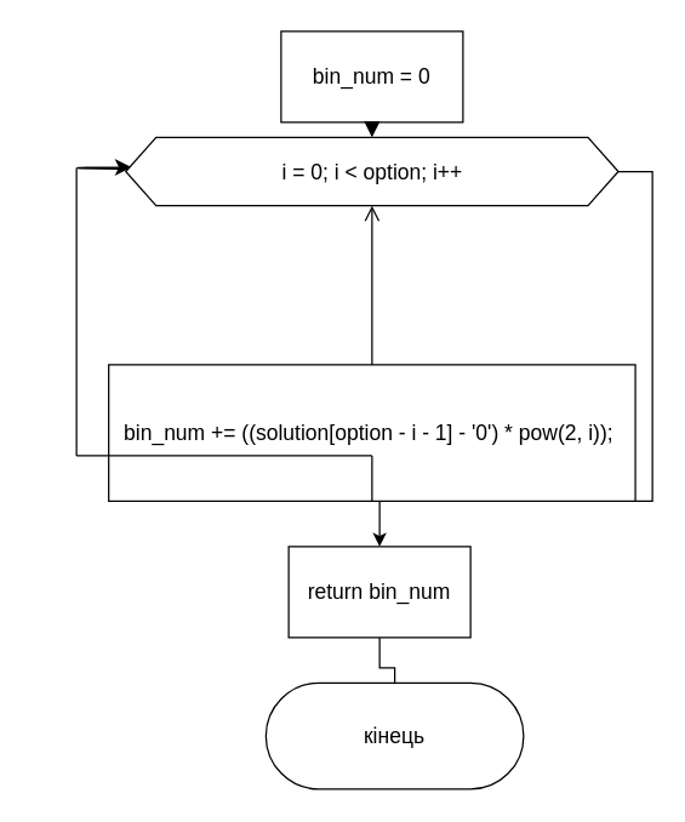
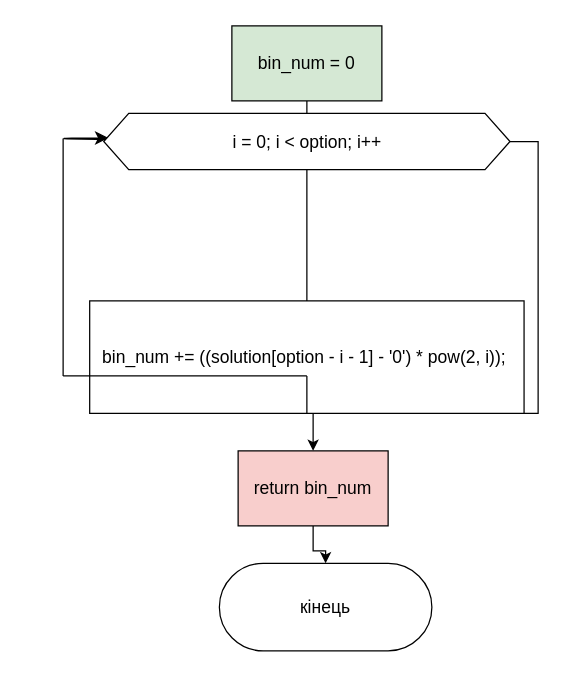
- <mxCell id="2" value="bin_num = 0" style="rounded=0;whiteSpace=wrap;html=1;fontSize=14;" parent="1" vertex="1"><mxGeometry x="185" y="20" width="120" height="60" as="geometry" /></mxCell>
+ <mxCell id="2" value="bin_num = 0" style="rounded=0;whiteSpace=wrap;html=1;fontSize=14;fillColor=#d5e8d4;" parent="1" vertex="1"><mxGeometry x="185" y="20" width="120" height="60" as="geometry" /></mxCell>
- <mxCell id="10" value="" style="endArrow=block;html=1;rounded=0;fontSize=14;startSize=8;endSize=8;curved=1;exitX=0.5;exitY=1;exitDx=0;exitDy=0;entryX=0.5;entryY=0;entryDx=0;entryDy=0;" parent="1" source="2" target="5" edge="1"><mxGeometry width="50" height="50" relative="1" as="geometry"><mxPoint x="230" y="90" as="sourcePoint" /><mxPoint x="245" y="100" as="targetPoint" /></mxGeometry></mxCell>
+ <mxCell id="10" value="" style="endArrow=none;html=1;rounded=0;fontSize=14;startSize=8;endSize=8;curved=1;exitX=0.5;exitY=1;exitDx=0;exitDy=0;entryX=0.5;entryY=0;entryDx=0;entryDy=0;" parent="1" source="2" target="5" edge="1"><mxGeometry width="50" height="50" relative="1" as="geometry"><mxPoint x="230" y="90" as="sourcePoint" /><mxPoint x="245" y="100" as="targetPoint" /></mxGeometry></mxCell>
- <mxCell id="12" value="" style="endArrow=open;html=1;rounded=0;fontSize=14;startSize=8;endSize=8;curved=1;entryX=0.5;entryY=1;entryDx=0;entryDy=0;exitX=0.5;exitY=0;exitDx=0;exitDy=0;" parent="1" source="6" target="5" edge="1"><mxGeometry width="50" height="50" relative="1" as="geometry"><mxPoint x="265" y="40" as="sourcePoint" /><mxPoint x="265" y="20" as="targetPoint" /></mxGeometry></mxCell>
+ <mxCell id="12" value="" style="endArrow=none;html=1;rounded=0;fontSize=14;startSize=8;endSize=8;curved=1;entryX=0.5;entryY=1;entryDx=0;entryDy=0;exitX=0.5;exitY=0;exitDx=0;exitDy=0;" parent="1" source="6" target="5" edge="1"><mxGeometry width="50" height="50" relative="1" as="geometry"><mxPoint x="265" y="40" as="sourcePoint" /><mxPoint x="265" y="20" as="targetPoint" /></mxGeometry></mxCell>
- <mxCell id="8" value="return bin_num" style="rounded=0;whiteSpace=wrap;html=1;fontSize=14;" parent="1" vertex="1"><mxGeometry x="190" y="360" width="120" height="60" as="geometry" /></mxCell>
+ <mxCell id="8" value="return bin_num" style="rounded=0;whiteSpace=wrap;html=1;fontSize=14;fillColor=#f8cecc;" parent="1" vertex="1"><mxGeometry x="190" y="360" width="120" height="60" as="geometry" /></mxCell>
- <mxCell id="7" style="edgeStyle=orthogonalEdgeStyle;rounded=0;orthogonalLoop=1;jettySize=auto;html=1;fontSize=14;endArrow=none;" parent="1" source="8" target="9" edge="1"><mxGeometry relative="1" as="geometry" /></mxCell>
+ <mxCell id="7" style="edgeStyle=orthogonalEdgeStyle;rounded=0;orthogonalLoop=1;jettySize=auto;html=1;fontSize=14;" parent="1" source="8" target="9" edge="1"><mxGeometry relative="1" as="geometry" /></mxCell>
